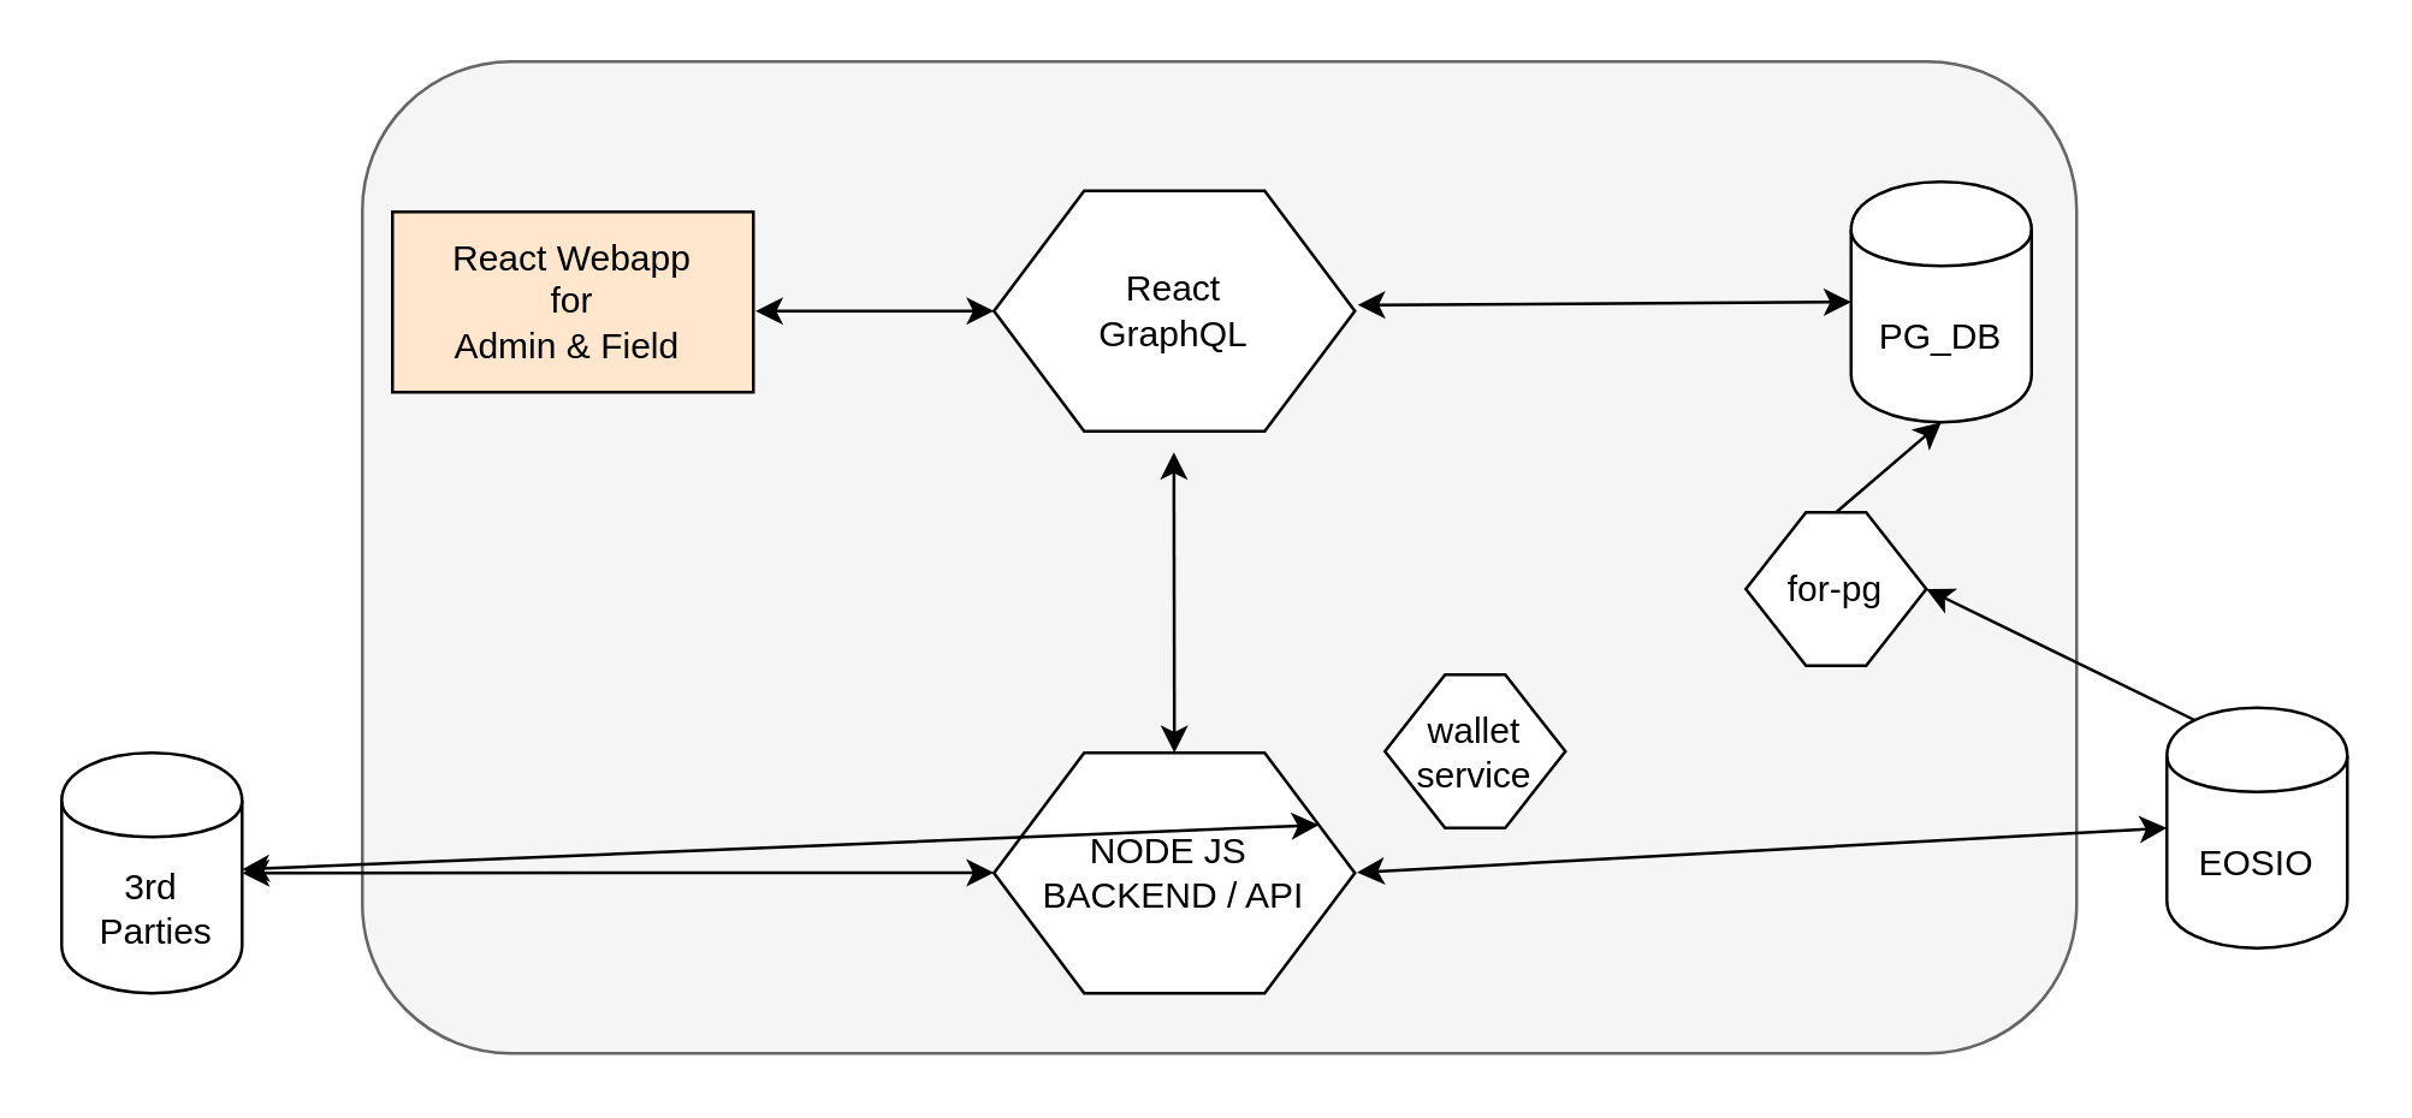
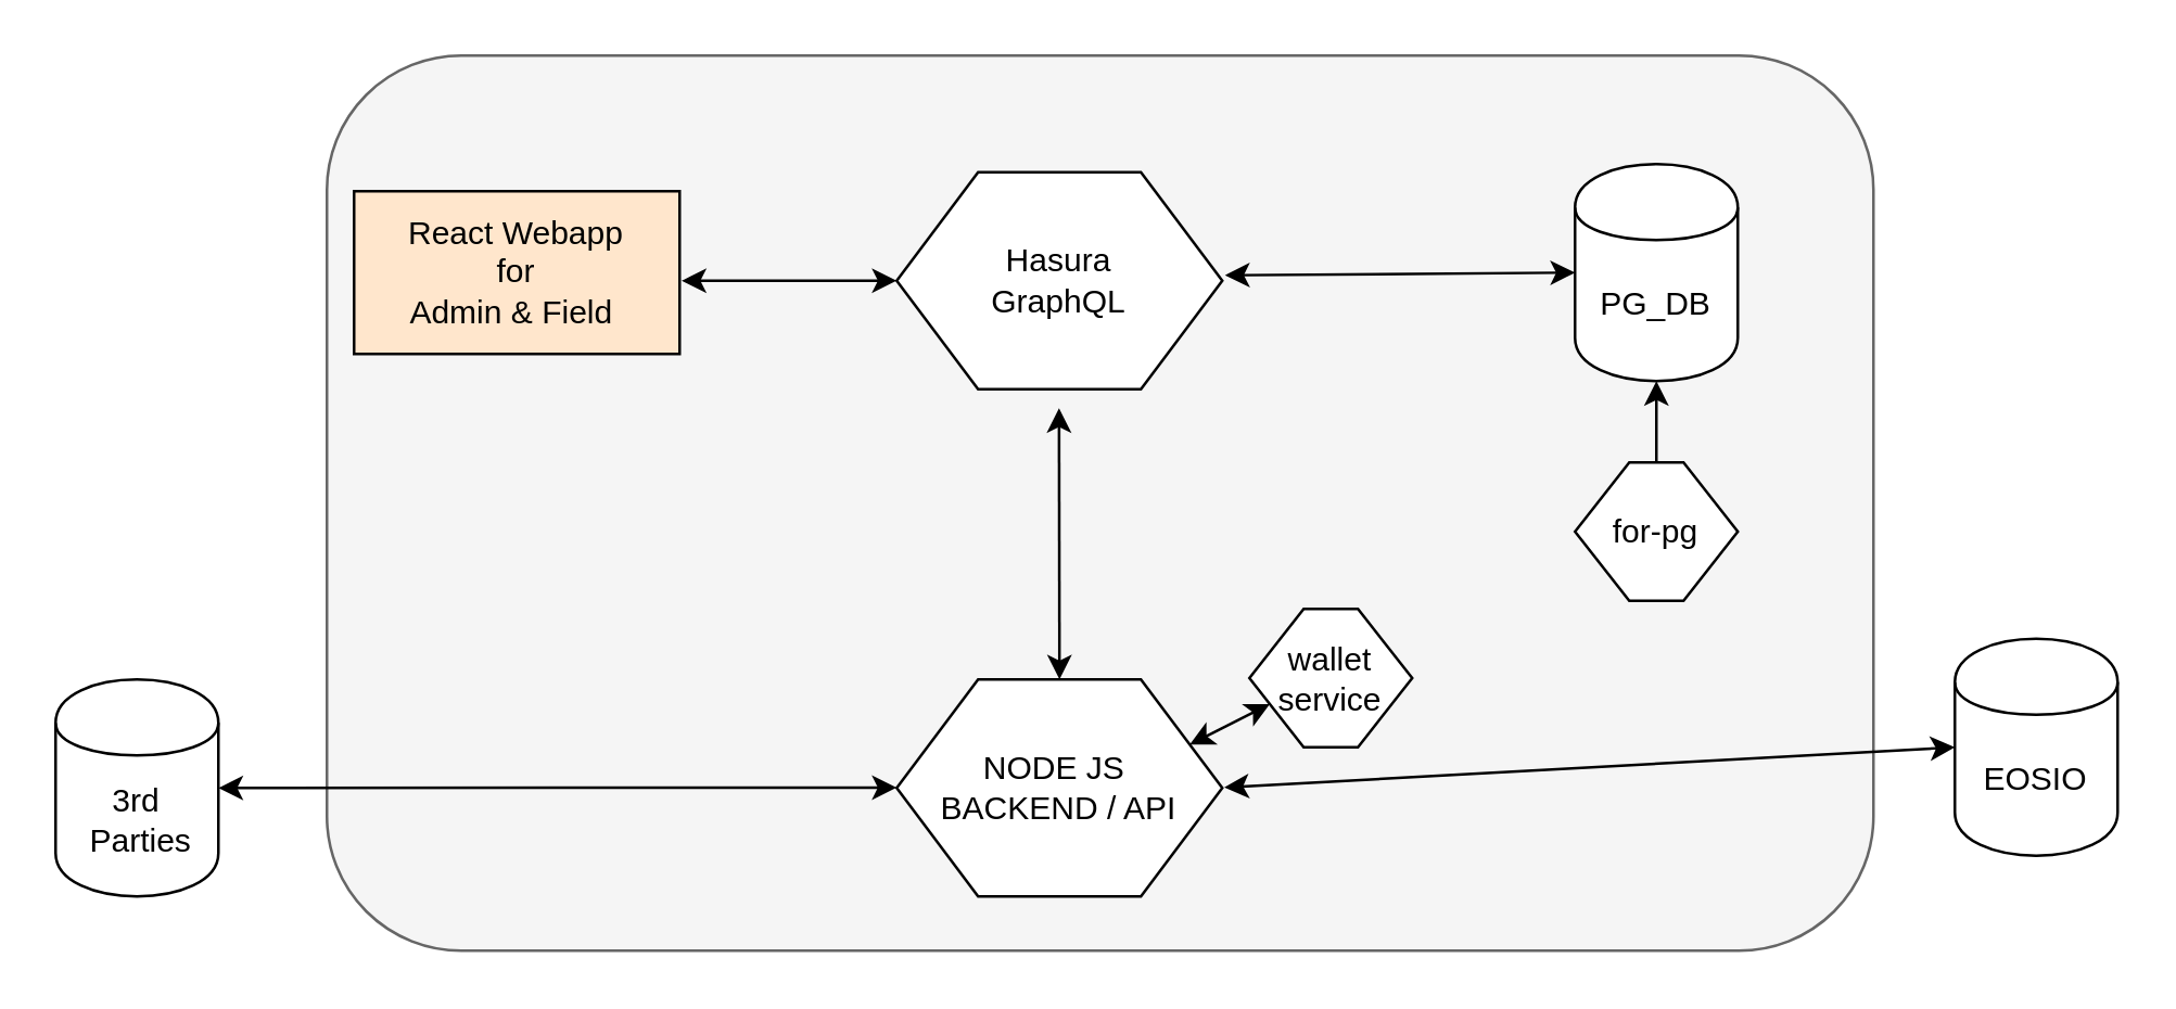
- <mxCell id="3" value="PG_DB" style="shape=cylinder;whiteSpace=wrap;html=1;boundedLbl=1;backgroundOutline=1;" parent="1" vertex="1"><mxGeometry x="615" y="60" width="60" height="80" as="geometry" /></mxCell>
+ <mxCell id="3" value="PG_DB" style="shape=cylinder;whiteSpace=wrap;html=1;boundedLbl=1;backgroundOutline=1;" parent="1" vertex="1"><mxGeometry x="580" y="60" width="60" height="80" as="geometry" /></mxCell>
- <mxCell id="6" value="React&lt;br&gt;GraphQL" style="shape=hexagon;perimeter=hexagonPerimeter2;whiteSpace=wrap;html=1;" parent="1" vertex="1"><mxGeometry x="330" y="63" width="120" height="80" as="geometry" /></mxCell>
+ <mxCell id="6" value="Hasura&lt;br&gt;GraphQL" style="shape=hexagon;perimeter=hexagonPerimeter2;whiteSpace=wrap;html=1;" parent="1" vertex="1"><mxGeometry x="330" y="63" width="120" height="80" as="geometry" /></mxCell>
- <mxCell id="18" value="" style="endArrow=classic;html=1;exitX=0.15;exitY=0.05;exitDx=0;exitDy=0;exitPerimeter=0;entryX=1;entryY=0.5;entryDx=0;entryDy=0;" edge="1" parent="1" source="4" target="16"><mxGeometry width="50" height="50" relative="1" as="geometry"><mxPoint x="740" y="250" as="sourcePoint" /><mxPoint x="610" y="221" as="targetPoint" /></mxGeometry></mxCell>
- <mxCell id="15" value="" style="endArrow=classic;startArrow=classic;html=1;exitX=1;exitY=0.25;exitDx=0;exitDy=0;" parent="1" source="5" target="8" edge="1"><mxGeometry width="50" height="50" relative="1" as="geometry"><mxPoint x="460.72" y="299.83" as="sourcePoint" /><mxPoint x="470" y="300" as="targetPoint" /></mxGeometry></mxCell>
+ <mxCell id="15" value="" style="endArrow=classic;startArrow=classic;html=1;exitX=1;exitY=0.25;exitDx=0;exitDy=0;entryX=0;entryY=0.75;entryDx=0;entryDy=0;" parent="1" source="5" target="14" edge="1"><mxGeometry width="50" height="50" relative="1" as="geometry"><mxPoint x="460.72" y="299.83" as="sourcePoint" /><mxPoint x="470" y="300" as="targetPoint" /></mxGeometry></mxCell>
